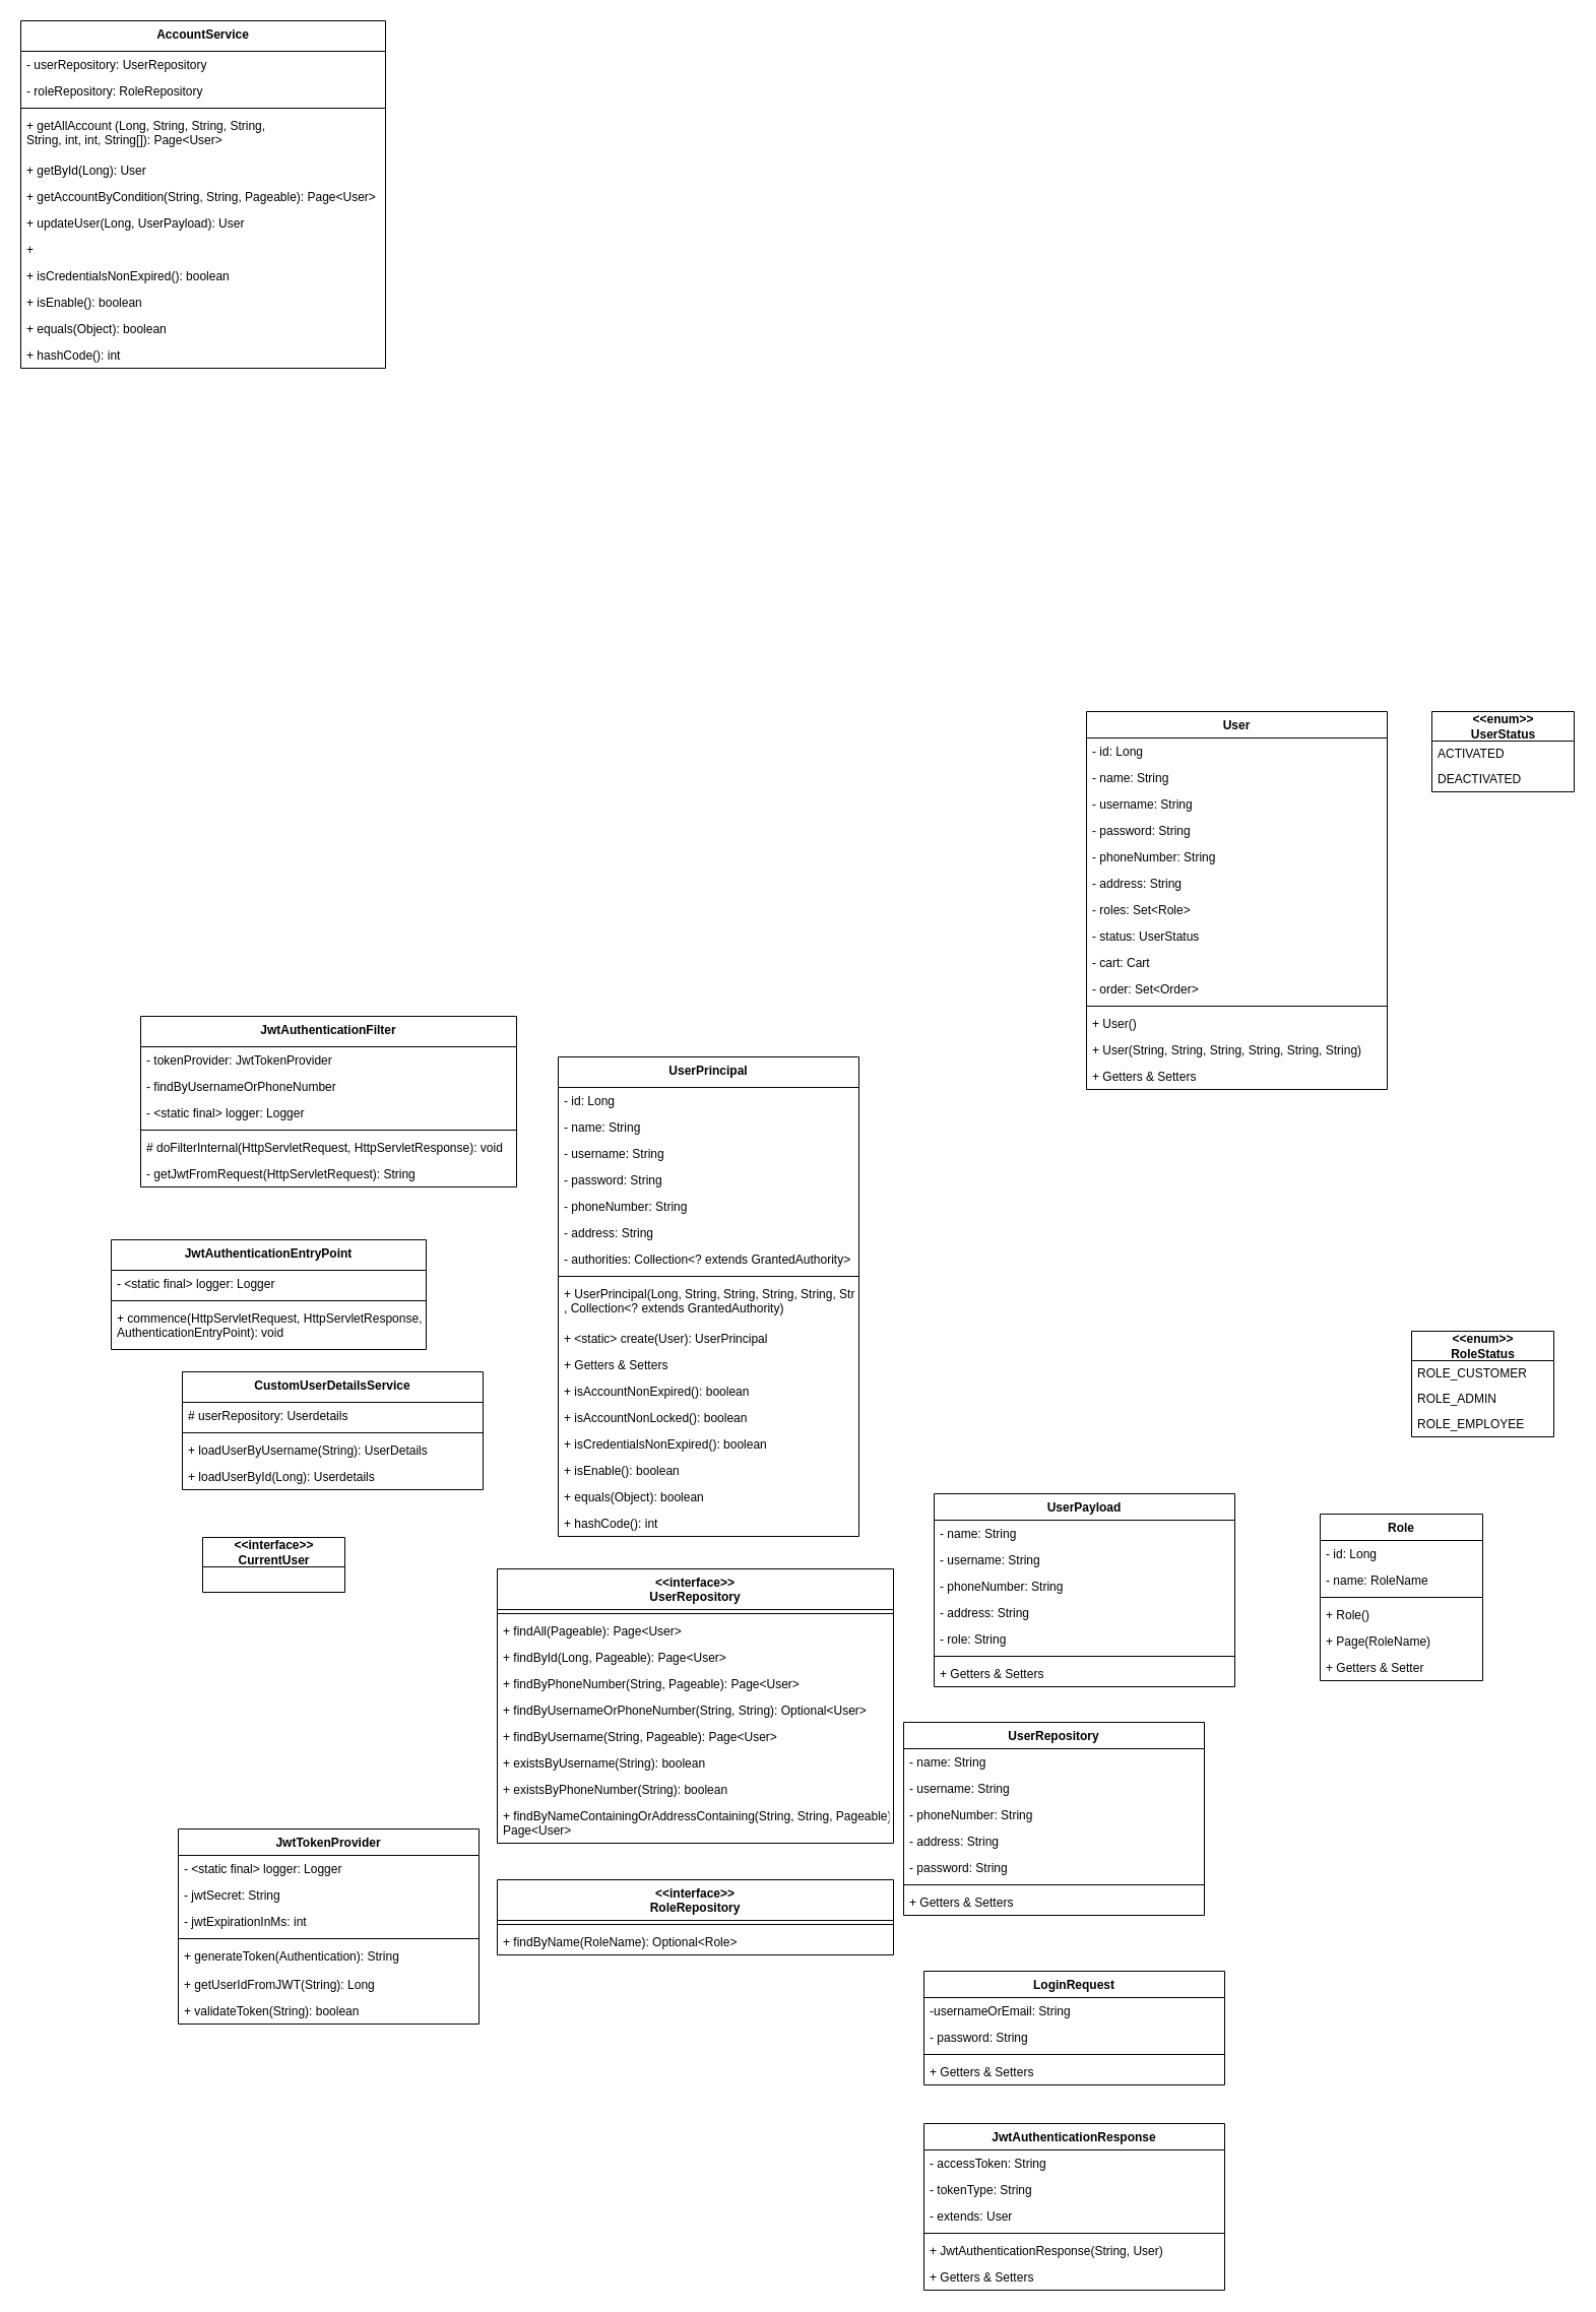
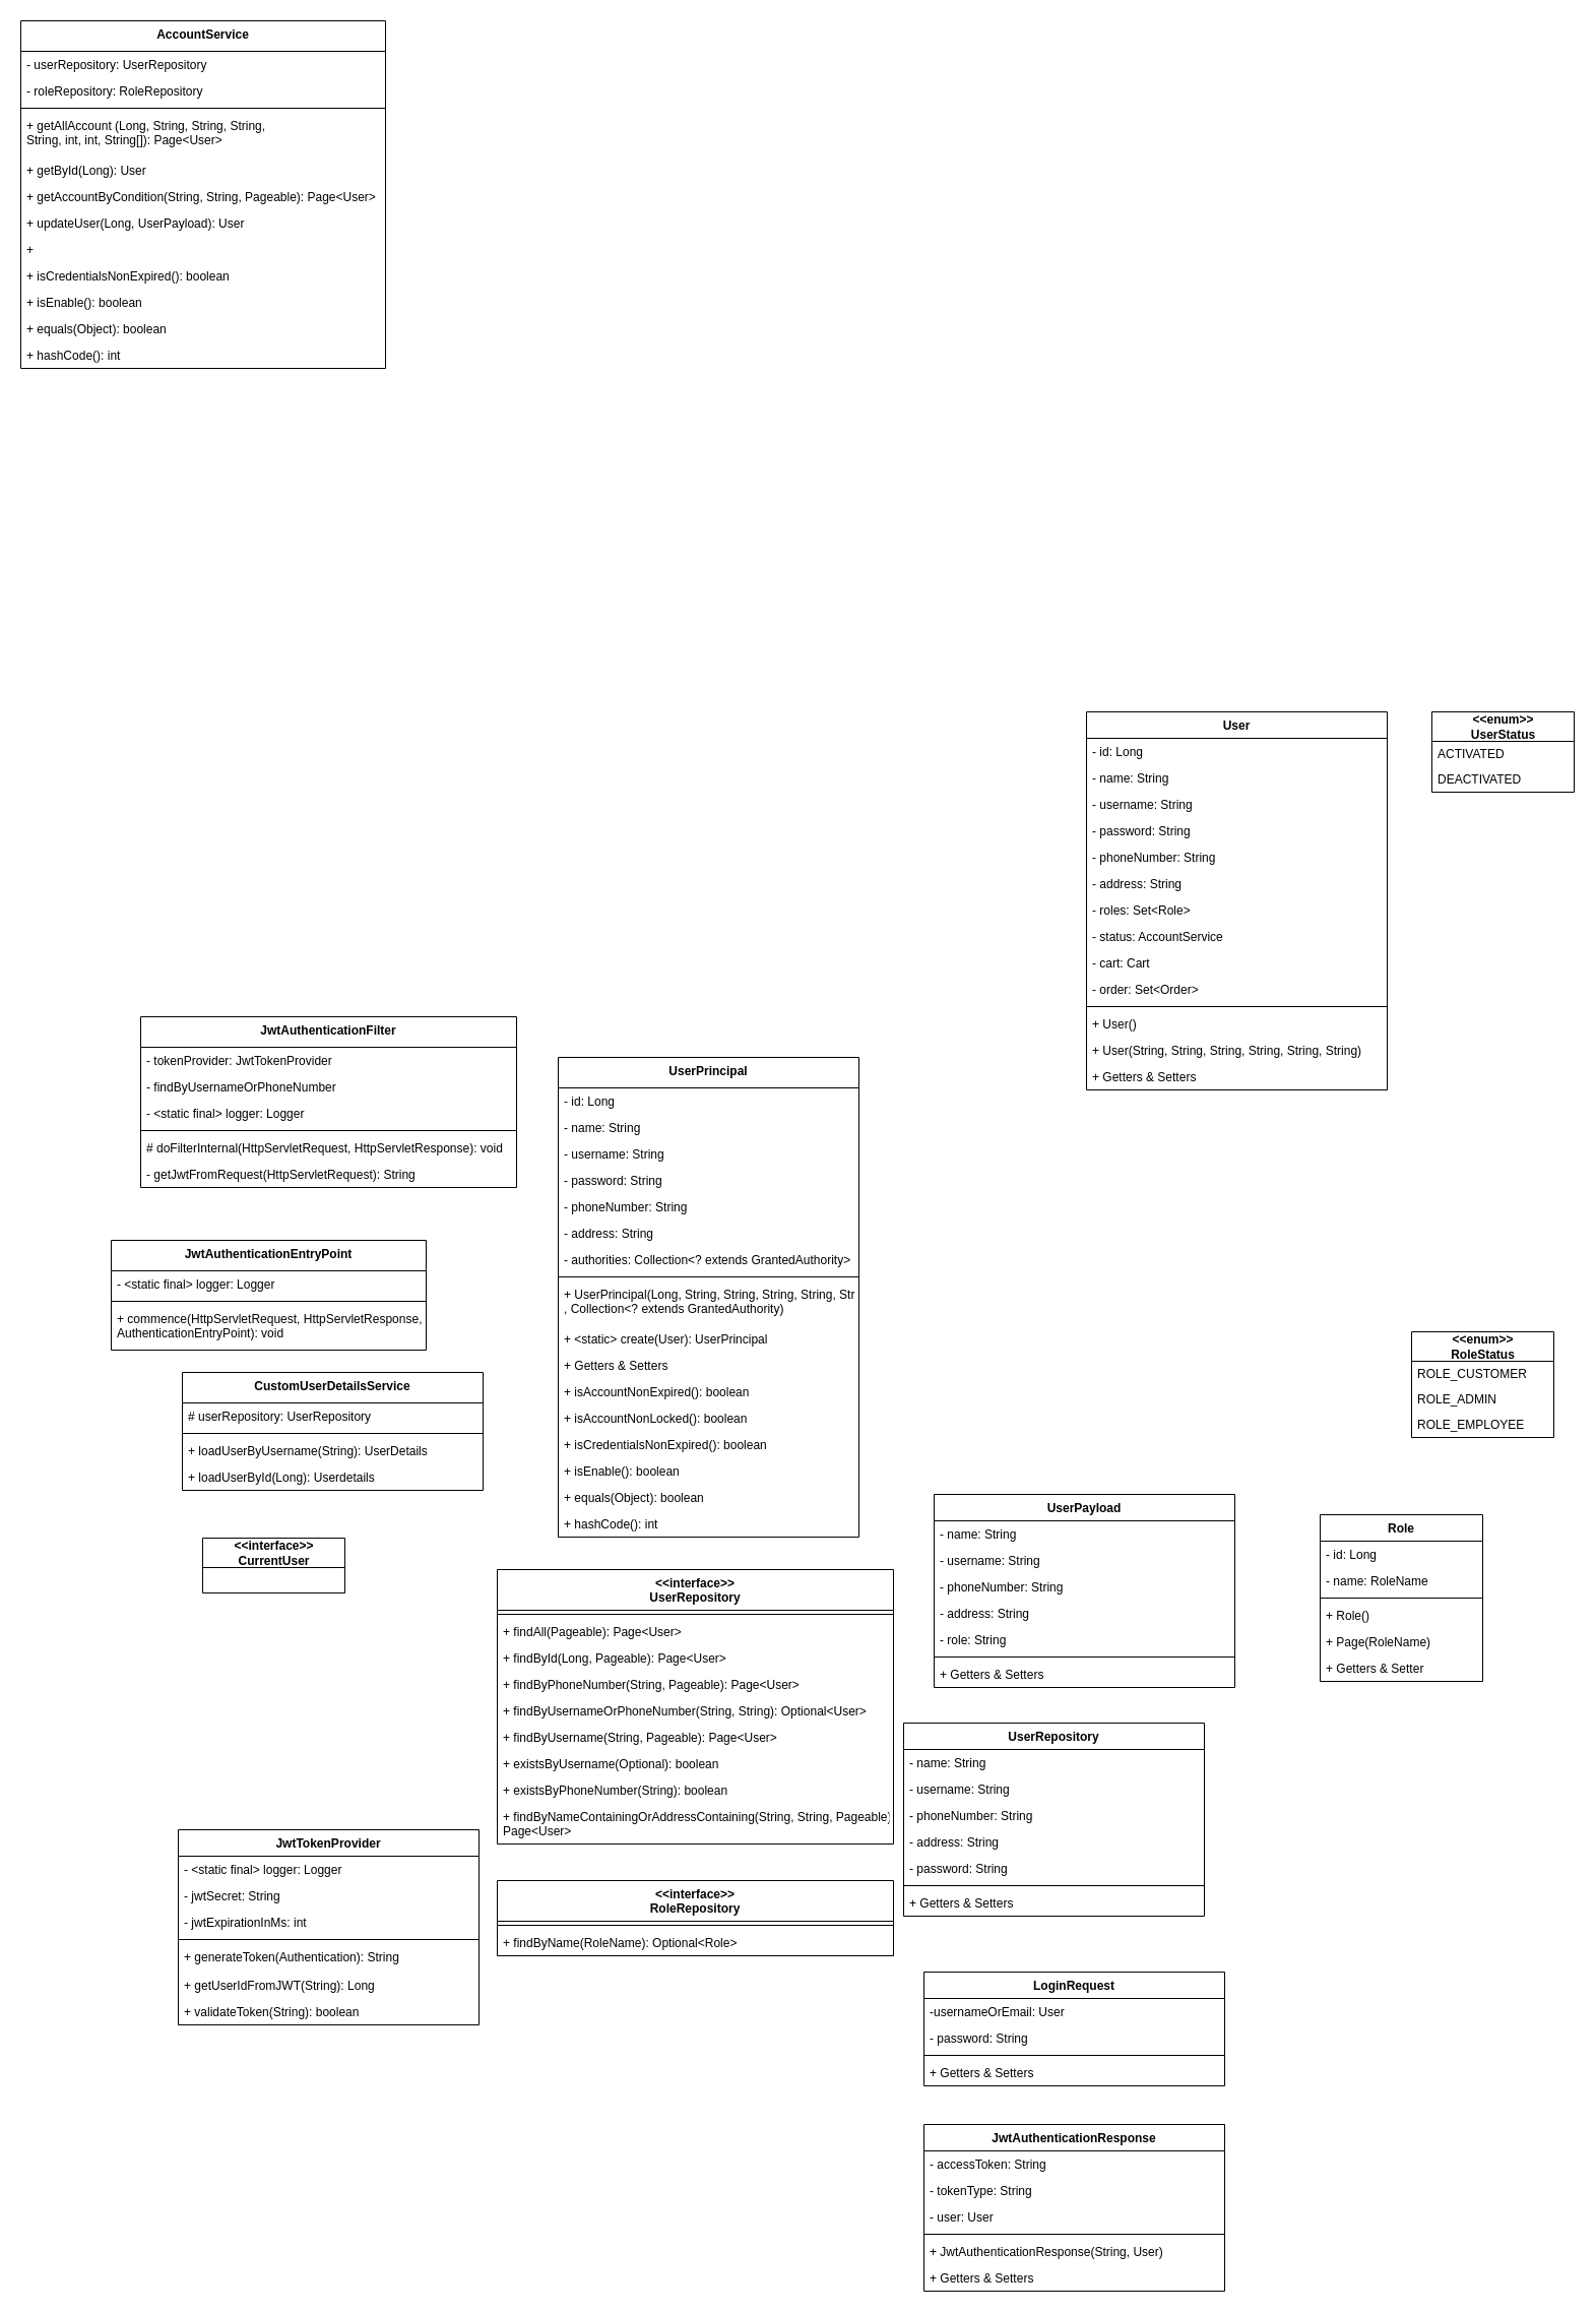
- <mxCell id="10" value="- status: UserStatus" style="text;strokeColor=none;fillColor=none;align=left;verticalAlign=top;spacingLeft=4;spacingRight=4;overflow=hidden;rotatable=0;points=[[0,0.5],[1,0.5]];portConstraint=eastwest;" vertex="1" parent="2"><mxGeometry y="208" width="296" height="26" as="geometry" /></mxCell>
+ <mxCell id="10" value="- status: AccountService" style="text;strokeColor=none;fillColor=none;align=left;verticalAlign=top;spacingLeft=4;spacingRight=4;overflow=hidden;rotatable=0;points=[[0,0.5],[1,0.5]];portConstraint=eastwest;" vertex="1" parent="2"><mxGeometry y="208" width="296" height="26" as="geometry" /></mxCell>
- <mxCell id="97" value="# userRepository: Userdetails" style="text;strokeColor=none;fillColor=none;align=left;verticalAlign=top;spacingLeft=4;spacingRight=4;overflow=hidden;rotatable=0;points=[[0,0.5],[1,0.5]];portConstraint=eastwest;" vertex="1" parent="96"><mxGeometry y="30" width="296" height="26" as="geometry" /></mxCell>
+ <mxCell id="97" value="# userRepository: UserRepository" style="text;strokeColor=none;fillColor=none;align=left;verticalAlign=top;spacingLeft=4;spacingRight=4;overflow=hidden;rotatable=0;points=[[0,0.5],[1,0.5]];portConstraint=eastwest;" vertex="1" parent="96"><mxGeometry y="30" width="296" height="26" as="geometry" /></mxCell>
- <mxCell id="109" value="+ existsByUsername(String): boolean" style="text;strokeColor=none;fillColor=none;align=left;verticalAlign=top;spacingLeft=4;spacingRight=4;overflow=hidden;rotatable=0;points=[[0,0.5],[1,0.5]];portConstraint=eastwest;" vertex="1" parent="102"><mxGeometry y="178" width="390" height="26" as="geometry" /></mxCell>
+ <mxCell id="109" value="+ existsByUsername(Optional): boolean" style="text;strokeColor=none;fillColor=none;align=left;verticalAlign=top;spacingLeft=4;spacingRight=4;overflow=hidden;rotatable=0;points=[[0,0.5],[1,0.5]];portConstraint=eastwest;" vertex="1" parent="102"><mxGeometry y="178" width="390" height="26" as="geometry" /></mxCell>
- <mxCell id="48" value="-usernameOrEmail: String" style="text;strokeColor=none;fillColor=none;align=left;verticalAlign=top;spacingLeft=4;spacingRight=4;overflow=hidden;rotatable=0;points=[[0,0.5],[1,0.5]];portConstraint=eastwest;" vertex="1" parent="47"><mxGeometry y="26" width="296" height="26" as="geometry" /></mxCell>
+ <mxCell id="48" value="-usernameOrEmail: User" style="text;strokeColor=none;fillColor=none;align=left;verticalAlign=top;spacingLeft=4;spacingRight=4;overflow=hidden;rotatable=0;points=[[0,0.5],[1,0.5]];portConstraint=eastwest;" vertex="1" parent="47"><mxGeometry y="26" width="296" height="26" as="geometry" /></mxCell>
- <mxCell id="55" value="- extends: User" style="text;strokeColor=none;fillColor=none;align=left;verticalAlign=top;spacingLeft=4;spacingRight=4;overflow=hidden;rotatable=0;points=[[0,0.5],[1,0.5]];portConstraint=eastwest;" vertex="1" parent="52"><mxGeometry y="78" width="296" height="26" as="geometry" /></mxCell>
+ <mxCell id="55" value="- user: User" style="text;strokeColor=none;fillColor=none;align=left;verticalAlign=top;spacingLeft=4;spacingRight=4;overflow=hidden;rotatable=0;points=[[0,0.5],[1,0.5]];portConstraint=eastwest;" vertex="1" parent="52"><mxGeometry y="78" width="296" height="26" as="geometry" /></mxCell>
